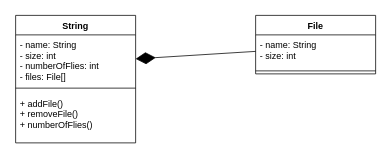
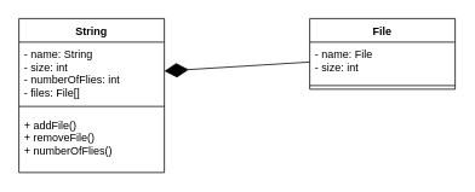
- <mxCell id="7" value="- name: String&#10;- size: int&#10;" style="text;strokeColor=none;fillColor=none;align=left;verticalAlign=top;spacingLeft=4;spacingRight=4;overflow=hidden;rotatable=0;points=[[0,0.5],[1,0.5]];portConstraint=eastwest;" vertex="1" parent="6"><mxGeometry y="26" width="160" height="44" as="geometry" /></mxCell>
+ <mxCell id="7" value="- name: File&#10;- size: int&#10;" style="text;strokeColor=none;fillColor=none;align=left;verticalAlign=top;spacingLeft=4;spacingRight=4;overflow=hidden;rotatable=0;points=[[0,0.5],[1,0.5]];portConstraint=eastwest;" vertex="1" parent="6"><mxGeometry y="26" width="160" height="44" as="geometry" /></mxCell>
